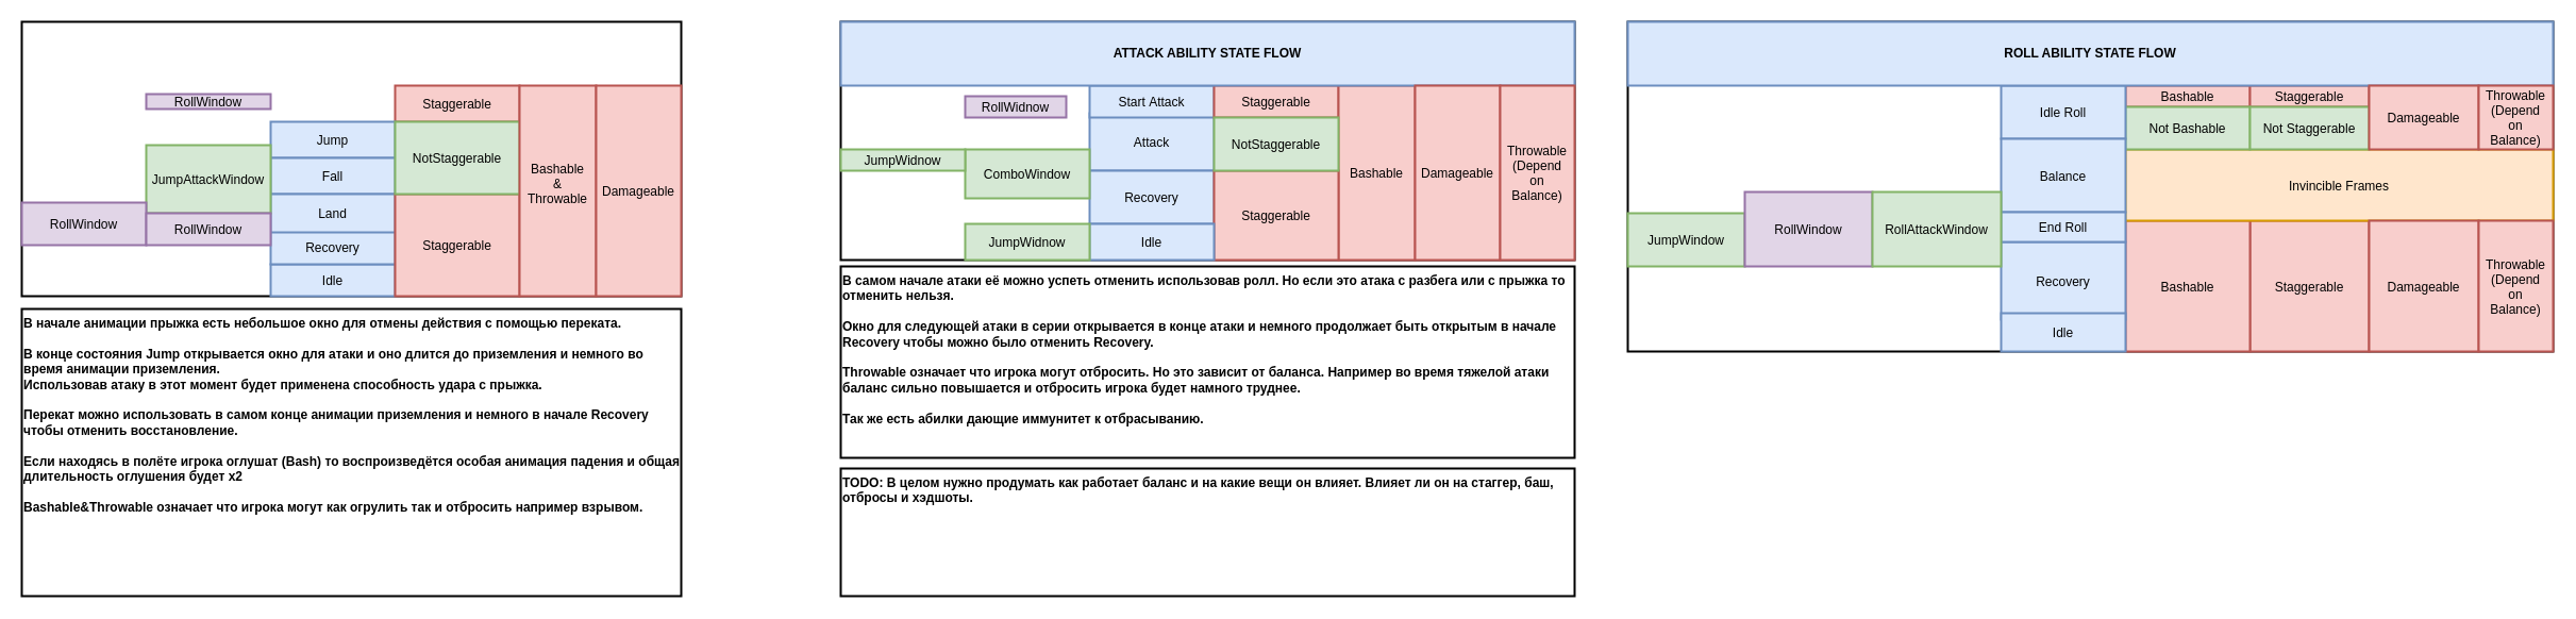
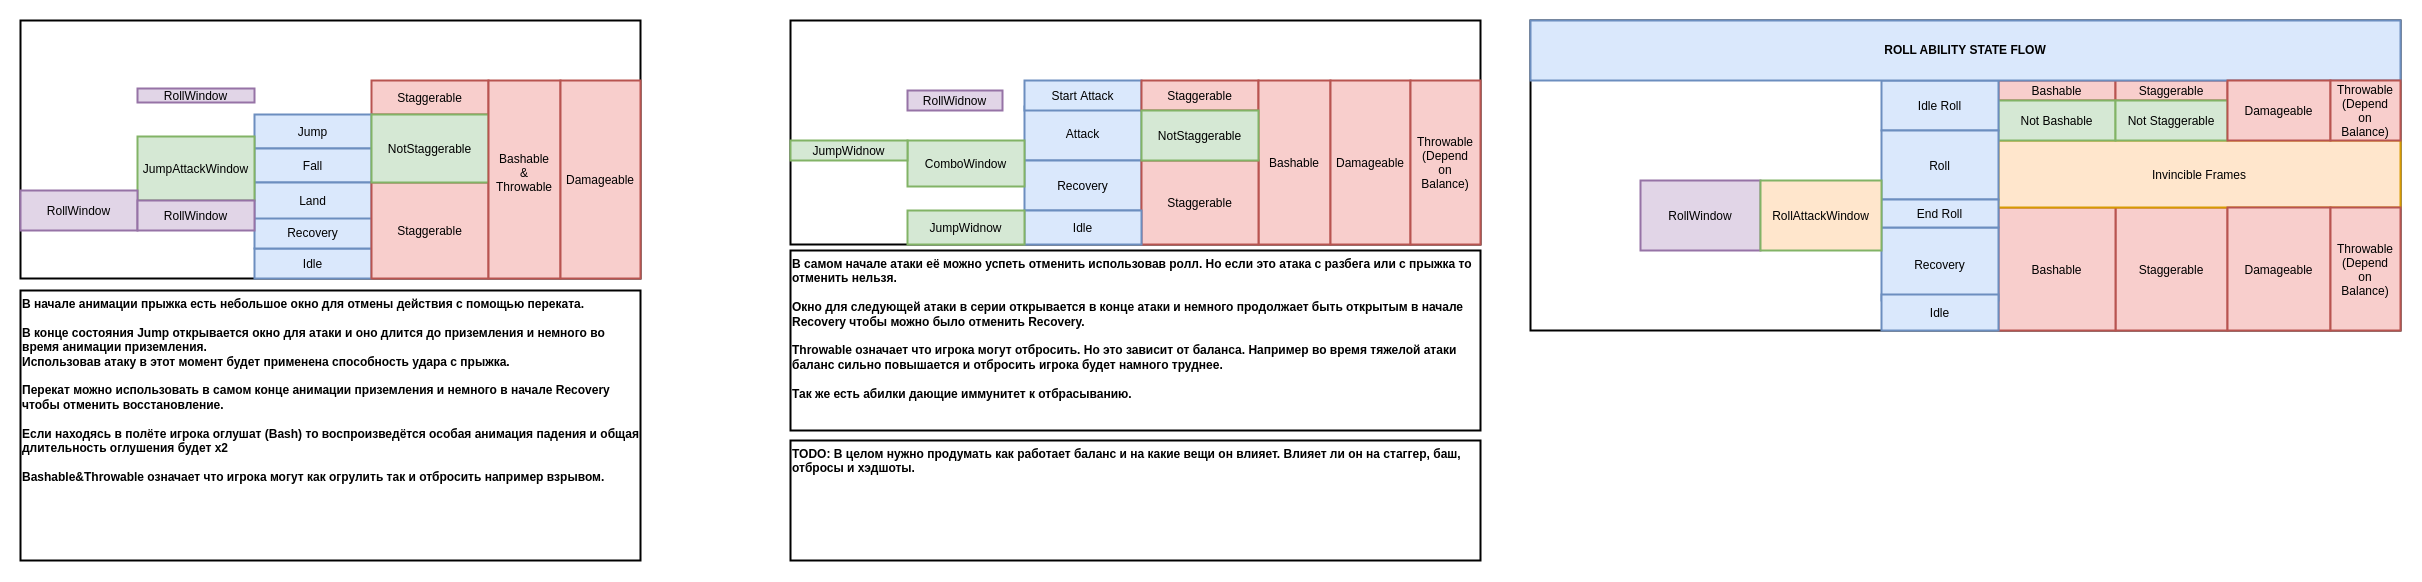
- <mxCell id="36" value="&lt;b&gt;ATTACK ABILITY&amp;nbsp;&lt;/b&gt;&lt;b&gt;STATE FLOW&lt;/b&gt;" style="rounded=0;whiteSpace=wrap;html=1;strokeWidth=2;fillColor=#dae8fc;strokeColor=#6c8ebf;" parent="1" vertex="1"><mxGeometry x="790" y="20" width="690" height="60" as="geometry" /></mxCell>
- <mxCell id="40" value="Balance" style="rounded=0;arcSize=40;strokeWidth=2;fillColor=#dae8fc;strokeColor=#6c8ebf;" parent="1" vertex="1"><mxGeometry x="1881" y="130" width="117" height="69" as="geometry" /></mxCell>
+ <mxCell id="40" value="Roll" style="rounded=0;arcSize=40;strokeWidth=2;fillColor=#dae8fc;strokeColor=#6c8ebf;" parent="1" vertex="1"><mxGeometry x="1881" y="130" width="117" height="69" as="geometry" /></mxCell>
- <mxCell id="48" value="RollAttackWindow" style="rounded=0;arcSize=40;strokeWidth=2;fillColor=#d5e8d4;strokeColor=#82b366;" parent="1" vertex="1"><mxGeometry x="1760" y="180" width="121" height="70" as="geometry" /></mxCell>
+ <mxCell id="48" value="RollAttackWindow" style="rounded=0;arcSize=40;strokeWidth=2;fillColor=#ffe6cc;strokeColor=#82b366;" parent="1" vertex="1"><mxGeometry x="1760" y="180" width="121" height="70" as="geometry" /></mxCell>
- <mxCell id="33" value="JumpWindow" style="rounded=0;arcSize=40;strokeWidth=2;fillColor=#d5e8d4;strokeColor=#82b366;" parent="1" vertex="1"><mxGeometry x="1530" y="200" width="110" height="50" as="geometry" /></mxCell>
